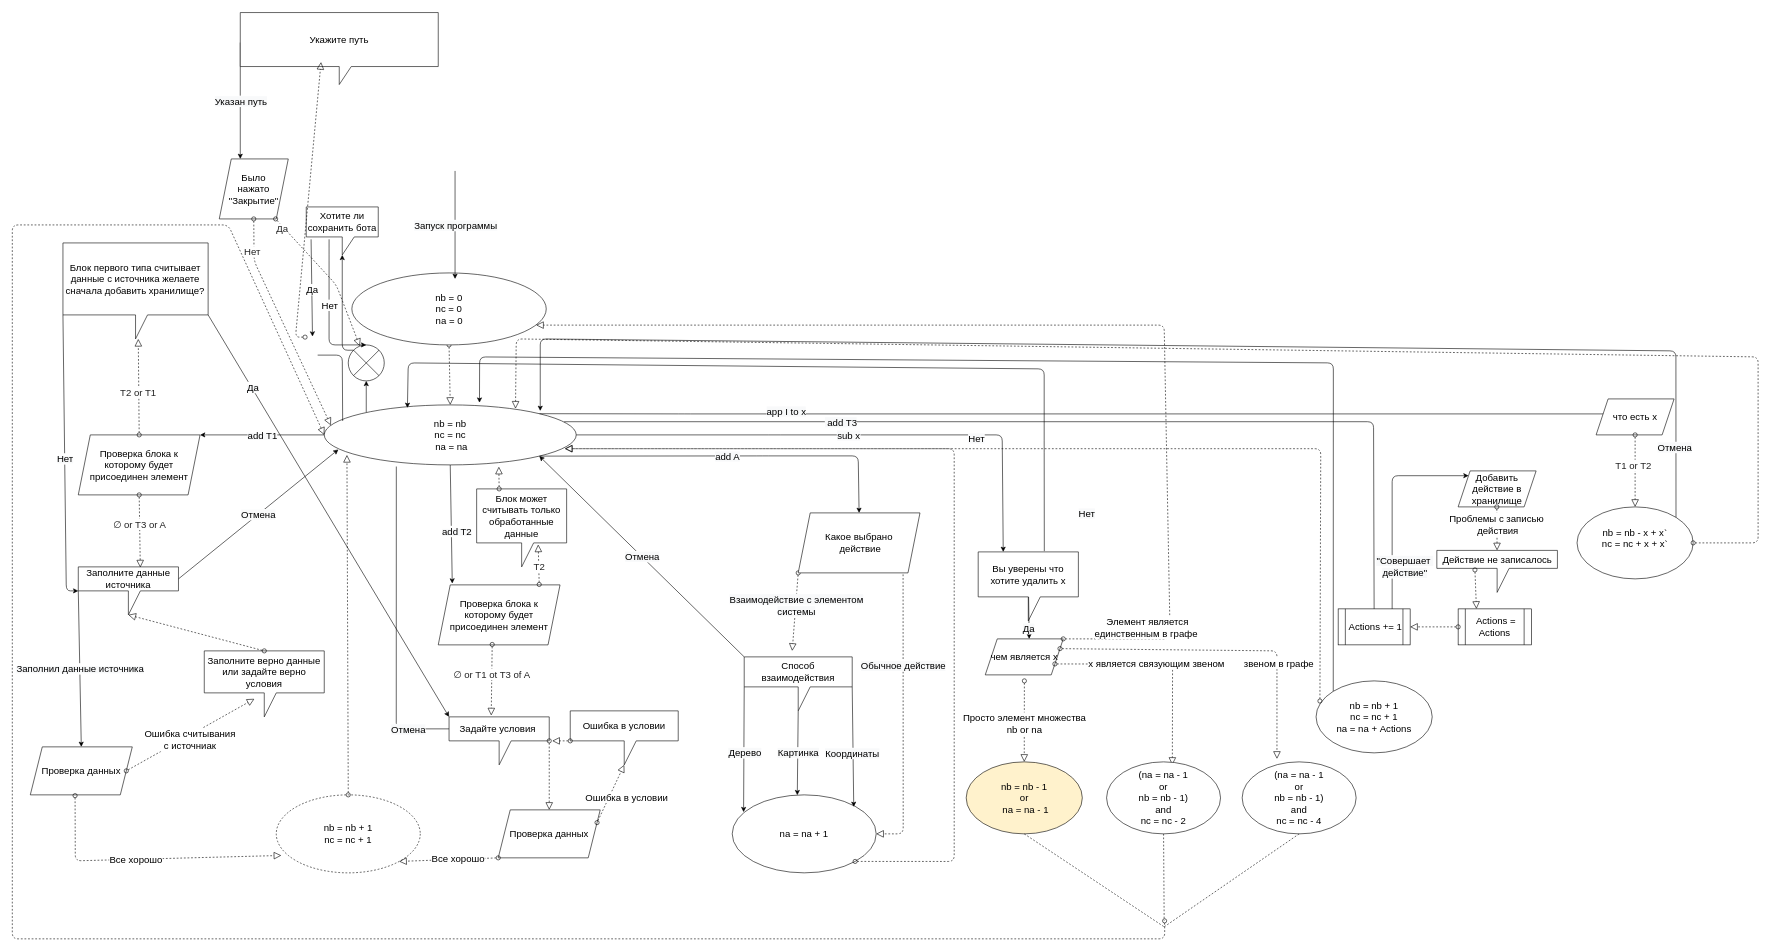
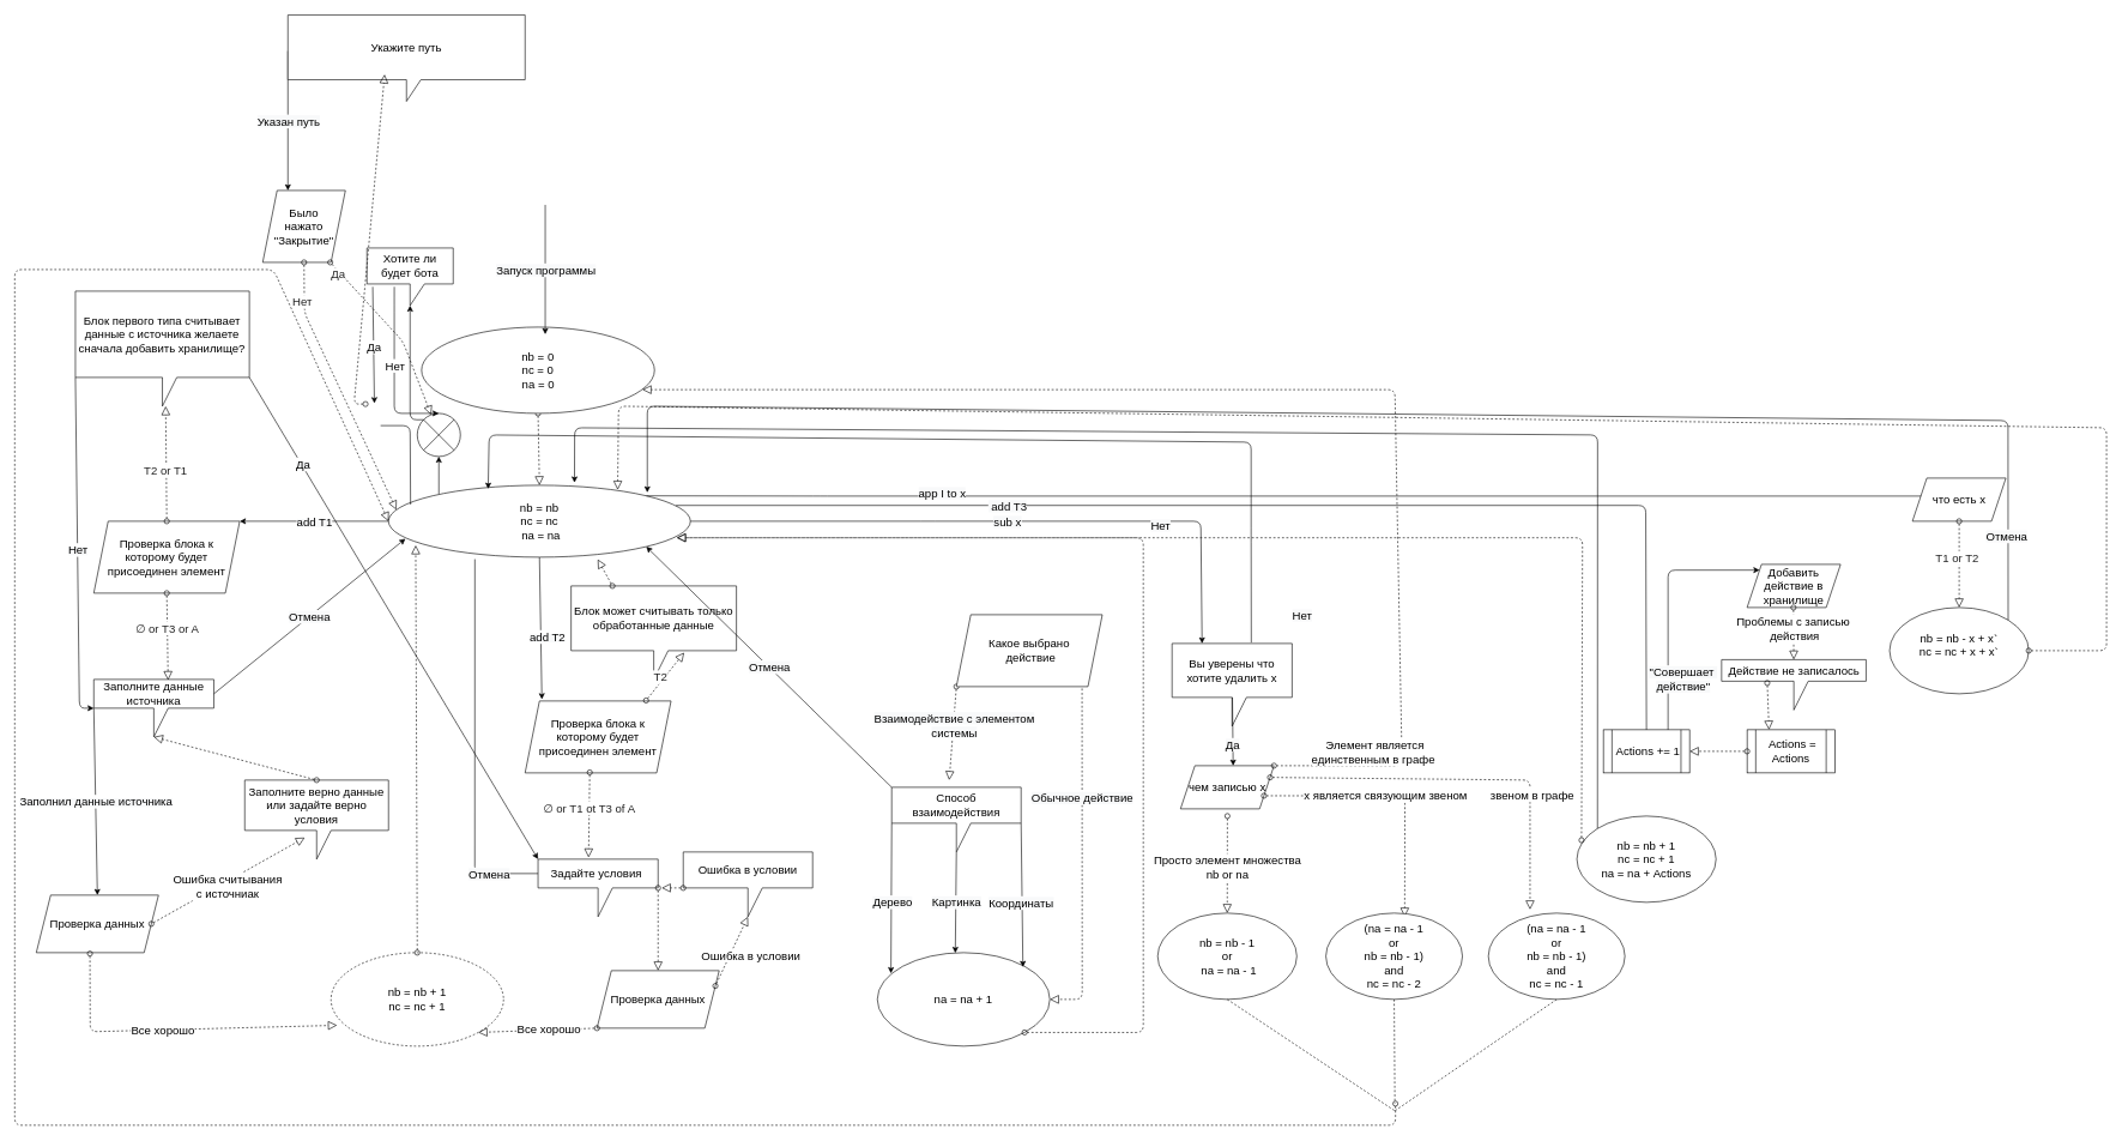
- <mxCell id="125" value="&lt;span style=&quot;font-size: 16px&quot;&gt;Хотите ли сохранить бота&lt;/span&gt;" style="shape=callout;whiteSpace=wrap;html=1;perimeter=calloutPerimeter;" parent="1" vertex="1"><mxGeometry x="510" y="344" width="120" height="80" as="geometry" /></mxCell>
+ <mxCell id="125" value="&lt;span style=&quot;font-size: 16px&quot;&gt;Хотите ли будет бота&lt;/span&gt;" style="shape=callout;whiteSpace=wrap;html=1;perimeter=calloutPerimeter;" parent="1" vertex="1"><mxGeometry x="510" y="344" width="120" height="80" as="geometry" /></mxCell>
- <mxCell id="53" value="" style="endArrow=classic;html=1;exitX=1;exitY=1;exitDx=0;exitDy=0;entryX=0.5;entryY=0;entryDx=0;entryDy=0;" parent="1" source="21" target="72" edge="1"><mxGeometry relative="1" as="geometry"><mxPoint x="760" y="784" as="sourcePoint" /><mxPoint x="1429.62" y="842.1" as="targetPoint" /><Array as="points"><mxPoint x="1270" y="759" /><mxPoint x="1430" y="759" /></Array></mxGeometry></mxCell>
- <mxCell id="54" value="&lt;span style=&quot;font-size: 16px ; background-color: rgb(248 , 249 , 250)&quot;&gt;add A&lt;/span&gt;" style="edgeLabel;resizable=0;html=1;align=center;verticalAlign=middle;" parent="53" connectable="0" vertex="1"><mxGeometry relative="1" as="geometry" /></mxCell>
- <mxCell id="49" value="&lt;font style=&quot;font-size: 16px&quot;&gt;Блок может считывать только обработанные данные&lt;/font&gt;" style="shape=callout;whiteSpace=wrap;html=1;perimeter=calloutPerimeter;size=40;position=0.5;" parent="1" vertex="1"><mxGeometry x="794" y="814" width="150" height="130" as="geometry" /></mxCell>
+ <mxCell id="49" value="&lt;font style=&quot;font-size: 16px&quot;&gt;Блок может считывать только обработанные данные&lt;/font&gt;" style="shape=callout;whiteSpace=wrap;html=1;perimeter=calloutPerimeter;size=40;position=0.5;" parent="1" vertex="1"><mxGeometry x="794" y="814" width="230" height="130" as="geometry" /></mxCell>
- <mxCell id="81" value="&lt;font style=&quot;font-size: 16px&quot;&gt;Вы уверены что хотите удалить x&lt;/font&gt;" style="shape=callout;whiteSpace=wrap;html=1;perimeter=calloutPerimeter;size=40;position=0.5;" parent="1" vertex="1"><mxGeometry x="1630" y="919" width="167" height="115" as="geometry" /></mxCell>
+ <mxCell id="81" value="&lt;font style=&quot;font-size: 16px&quot;&gt;Вы уверены что хотите удалить x&lt;/font&gt;" style="shape=callout;whiteSpace=wrap;html=1;perimeter=calloutPerimeter;size=40;position=0.5;" parent="1" vertex="1"><mxGeometry x="1630" y="894" width="167" height="115" as="geometry" /></mxCell>
- <mxCell id="73" value="&lt;font style=&quot;font-size: 16px&quot;&gt;чем является х&lt;/font&gt;" style="shape=parallelogram;perimeter=parallelogramPerimeter;whiteSpace=wrap;html=1;fixedSize=1;" parent="1" vertex="1"><mxGeometry x="1641.78" y="1064" width="130" height="60" as="geometry" /></mxCell>
+ <mxCell id="73" value="&lt;font style=&quot;font-size: 16px&quot;&gt;чем записью х&lt;/font&gt;" style="shape=parallelogram;perimeter=parallelogramPerimeter;whiteSpace=wrap;html=1;fixedSize=1;" parent="1" vertex="1"><mxGeometry x="1641.78" y="1064" width="130" height="60" as="geometry" /></mxCell>
- <mxCell id="74" value="&lt;font style=&quot;font-size: 16px&quot;&gt;nb = nb - 1&lt;br&gt;or&lt;br&gt;&amp;nbsp; na = na - 1&amp;nbsp;&lt;/font&gt;" style="ellipse;whiteSpace=wrap;html=1;fillColor=#fff2cc;" parent="1" vertex="1"><mxGeometry x="1610" y="1269" width="193.57" height="120" as="geometry" /></mxCell>
+ <mxCell id="74" value="&lt;font style=&quot;font-size: 16px&quot;&gt;nb = nb - 1&lt;br&gt;or&lt;br&gt;&amp;nbsp; na = na - 1&amp;nbsp;&lt;/font&gt;" style="ellipse;whiteSpace=wrap;html=1;" parent="1" vertex="1"><mxGeometry x="1610" y="1269" width="193.57" height="120" as="geometry" /></mxCell>
- <mxCell id="89" value="&lt;font style=&quot;font-size: 16px&quot;&gt;(na = na - 1&lt;br&gt;or&lt;br&gt;nb = nb - 1)&lt;br&gt;and&lt;br&gt;nc = nc - 4&lt;/font&gt;" style="ellipse;whiteSpace=wrap;html=1;" parent="1" vertex="1"><mxGeometry x="2070" y="1269" width="190" height="120" as="geometry" /></mxCell>
+ <mxCell id="89" value="&lt;font style=&quot;font-size: 16px&quot;&gt;(na = na - 1&lt;br&gt;or&lt;br&gt;nb = nb - 1)&lt;br&gt;and&lt;br&gt;nc = nc - 1&lt;/font&gt;" style="ellipse;whiteSpace=wrap;html=1;" parent="1" vertex="1"><mxGeometry x="2070" y="1269" width="190" height="120" as="geometry" /></mxCell>
